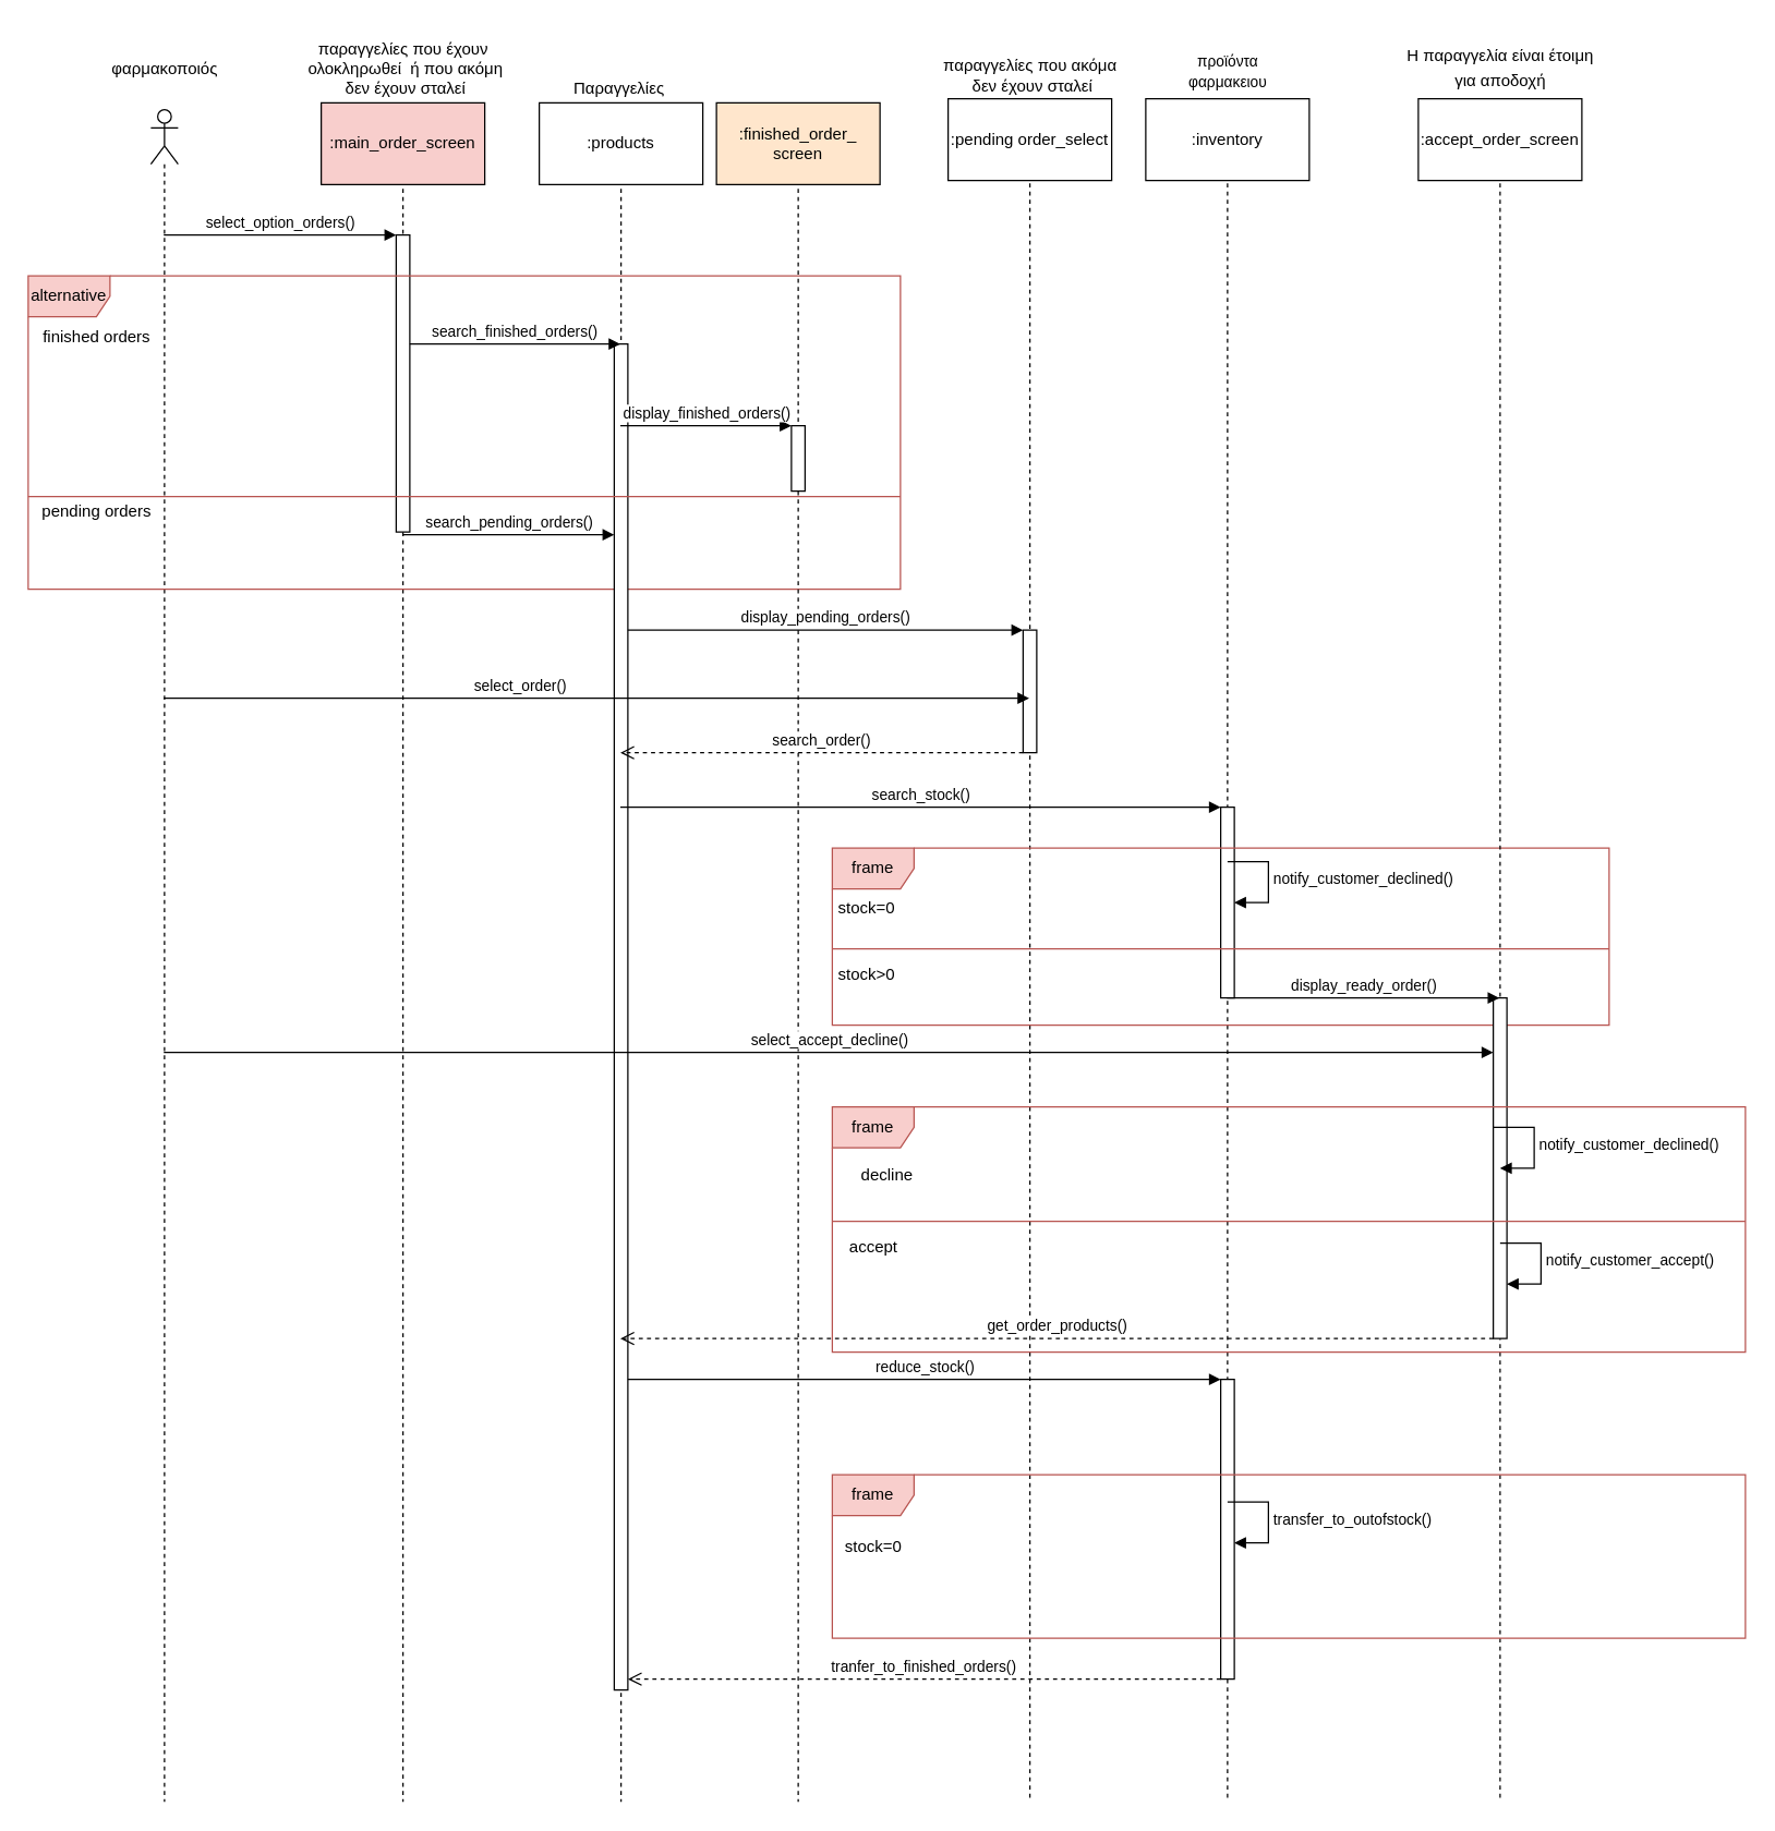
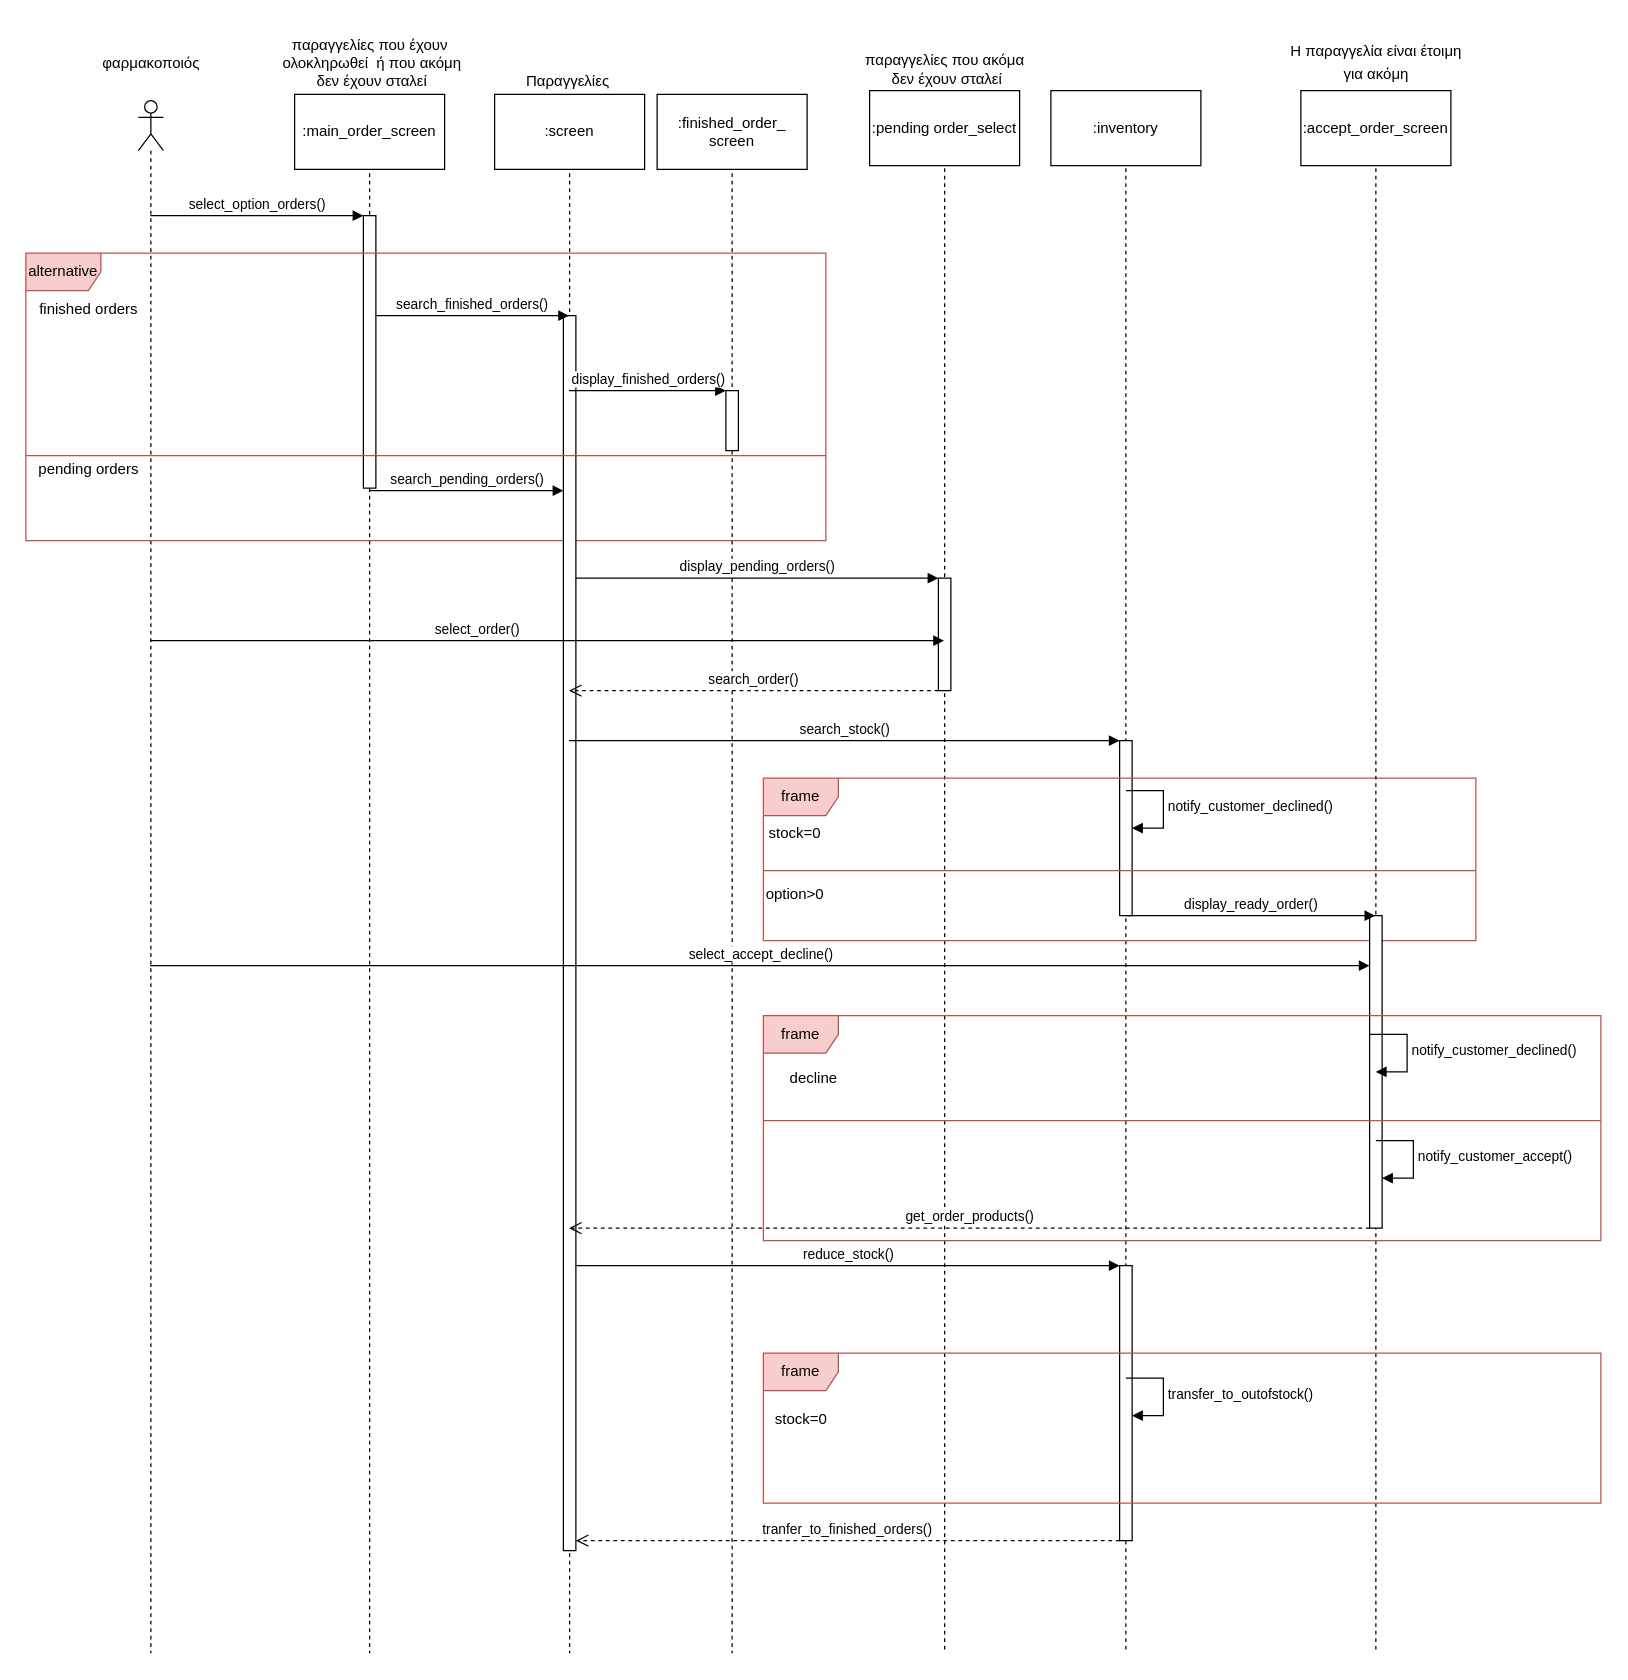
- <mxCell id="29" value="&lt;font style=&quot;font-size: 12px;&quot;&gt;H&lt;span style=&quot;border-color: var(--border-color); background-color: rgb(255, 255, 255); line-height: 17.12px; font-family: Arial, sans-serif;&quot;&gt;&amp;nbsp;παραγγελία είναι έτοιμη&lt;br style=&quot;border-color: var(--border-color);&quot;&gt;για αποδοχή&lt;/span&gt;&lt;/font&gt;" style="text;html=1;align=center;verticalAlign=middle;resizable=0;points=[];autosize=1;strokeColor=none;fillColor=none;" parent="1" vertex="1"><mxGeometry x="1020" y="25" width="160" height="50" as="geometry" /></mxCell>
+ <mxCell id="29" value="&lt;font style=&quot;font-size: 12px;&quot;&gt;H&lt;span style=&quot;border-color: var(--border-color); background-color: rgb(255, 255, 255); line-height: 17.12px; font-family: Arial, sans-serif;&quot;&gt;&amp;nbsp;παραγγελία είναι έτοιμη&lt;br style=&quot;border-color: var(--border-color);&quot;&gt;για ακόμη&lt;/span&gt;&lt;/font&gt;" style="text;html=1;align=center;verticalAlign=middle;resizable=0;points=[];autosize=1;strokeColor=none;fillColor=none;" parent="1" vertex="1"><mxGeometry x="1020" y="25" width="160" height="50" as="geometry" /></mxCell>
- <mxCell id="21" value="&lt;font style=&quot;font-size: 11px;&quot;&gt;προϊόντα&lt;br style=&quot;border-color: var(--border-color); background-color: rgb(255, 255, 255);&quot;&gt;&lt;span style=&quot;background-color: rgb(255, 255, 255);&quot;&gt;φαρμακειου&lt;/span&gt;&lt;/font&gt;" style="text;html=1;align=center;verticalAlign=middle;resizable=0;points=[];autosize=1;strokeColor=none;fillColor=none;" parent="1" vertex="1"><mxGeometry x="860" y="32" width="80" height="40" as="geometry" /></mxCell>
- <mxCell id="40" value=":main_order_screen" style="whiteSpace=wrap;html=1;fillColor=#f8cecc;" parent="1" vertex="1"><mxGeometry x="235" y="75" width="120" height="60" as="geometry" /></mxCell>
+ <mxCell id="40" value=":main_order_screen" style="whiteSpace=wrap;html=1;" parent="1" vertex="1"><mxGeometry x="235" y="75" width="120" height="60" as="geometry" /></mxCell>
- <mxCell id="41" value=":products" style="whiteSpace=wrap;html=1;" parent="1" vertex="1"><mxGeometry x="395" y="75" width="120" height="60" as="geometry" /></mxCell>
+ <mxCell id="41" value=":screen" style="whiteSpace=wrap;html=1;" parent="1" vertex="1"><mxGeometry x="395" y="75" width="120" height="60" as="geometry" /></mxCell>
- <mxCell id="42" value=":finished_order_&lt;br&gt;screen" style="whiteSpace=wrap;html=1;fillColor=#ffe6cc;" parent="1" vertex="1"><mxGeometry x="525" y="75" width="120" height="60" as="geometry" /></mxCell>
+ <mxCell id="42" value=":finished_order_&lt;br&gt;screen" style="whiteSpace=wrap;html=1;" parent="1" vertex="1"><mxGeometry x="525" y="75" width="120" height="60" as="geometry" /></mxCell>
- <mxCell id="25" value="stock&amp;gt;0" style="text;html=1;align=center;verticalAlign=middle;resizable=0;points=[];autosize=1;strokeColor=none;fillColor=none;" parent="1" vertex="1"><mxGeometry x="600" y="700" width="70" height="30" as="geometry" /></mxCell>
+ <mxCell id="25" value="option&amp;gt;0" style="text;html=1;align=center;verticalAlign=middle;resizable=0;points=[];autosize=1;strokeColor=none;fillColor=none;" parent="1" vertex="1"><mxGeometry x="600" y="700" width="70" height="30" as="geometry" /></mxCell>
- <mxCell id="33" value="accept" style="text;html=1;align=center;verticalAlign=middle;resizable=0;points=[];autosize=1;strokeColor=none;fillColor=none;" parent="1" vertex="1"><mxGeometry x="610" y="900" width="60" height="30" as="geometry" /></mxCell>
